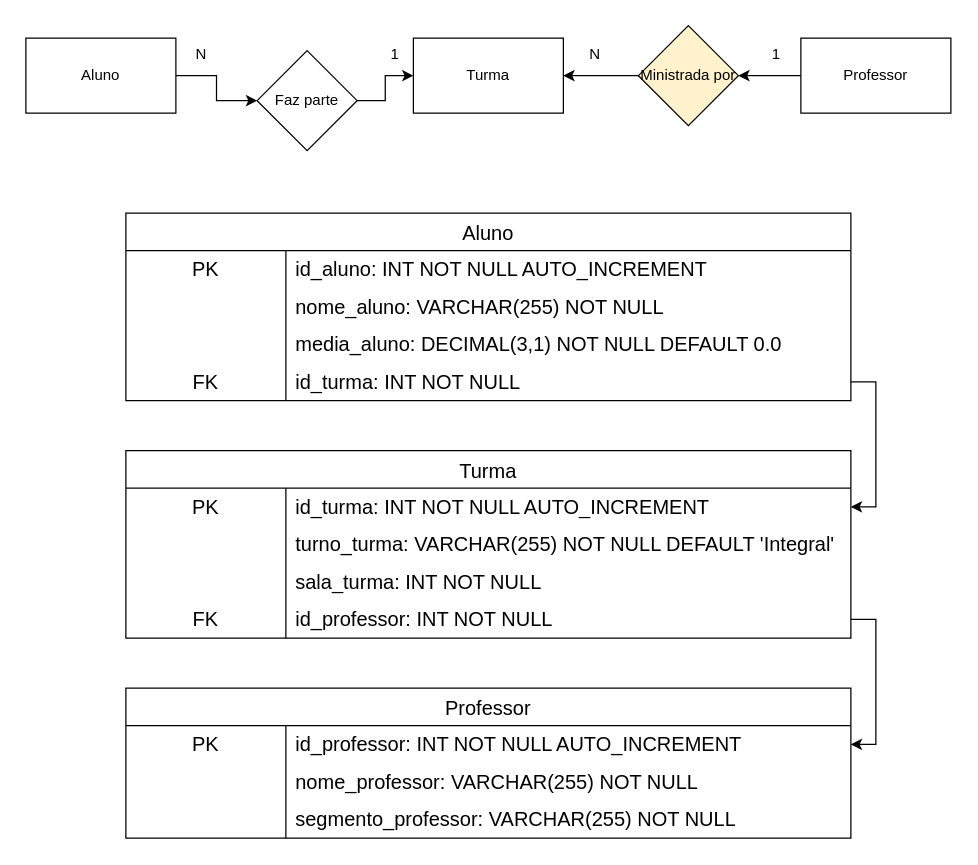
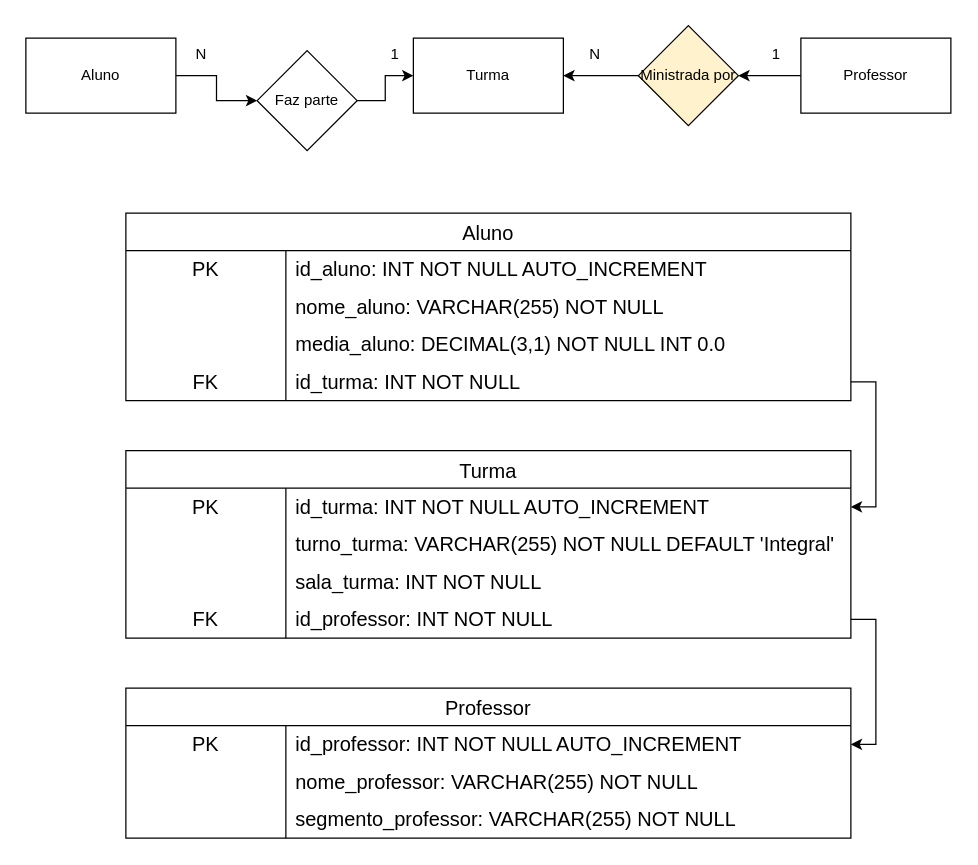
- <mxCell id="24" value="media_aluno: DECIMAL(3,1) NOT NULL DEFAULT 0.0" style="shape=partialRectangle;html=1;whiteSpace=wrap;connectable=0;fillColor=none;top=0;left=0;bottom=0;right=0;align=left;spacingLeft=6;overflow=hidden;strokeColor=inherit;fontSize=16;" vertex="1" parent="22"><mxGeometry x="128" width="452" height="30" as="geometry"><mxRectangle width="452" height="30" as="alternateBounds" /></mxGeometry></mxCell>
+ <mxCell id="24" value="media_aluno: DECIMAL(3,1) NOT NULL INT 0.0" style="shape=partialRectangle;html=1;whiteSpace=wrap;connectable=0;fillColor=none;top=0;left=0;bottom=0;right=0;align=left;spacingLeft=6;overflow=hidden;strokeColor=inherit;fontSize=16;" vertex="1" parent="22"><mxGeometry x="128" width="452" height="30" as="geometry"><mxRectangle width="452" height="30" as="alternateBounds" /></mxGeometry></mxCell>
